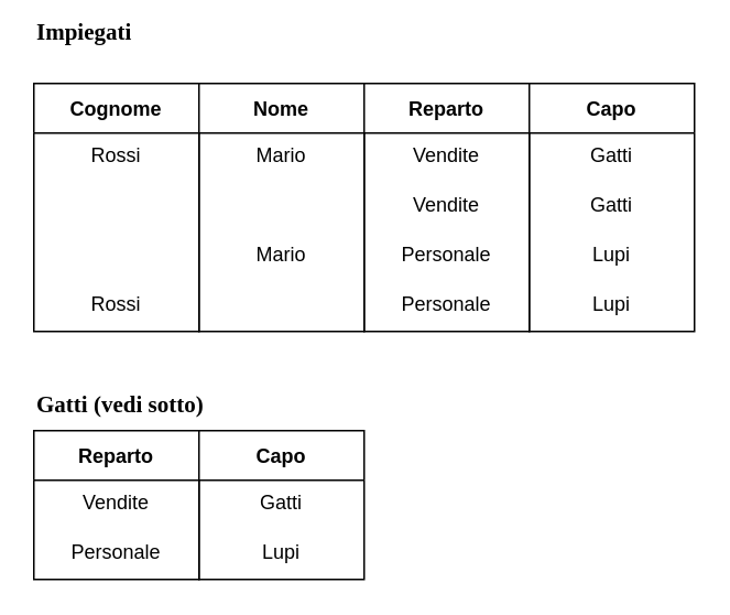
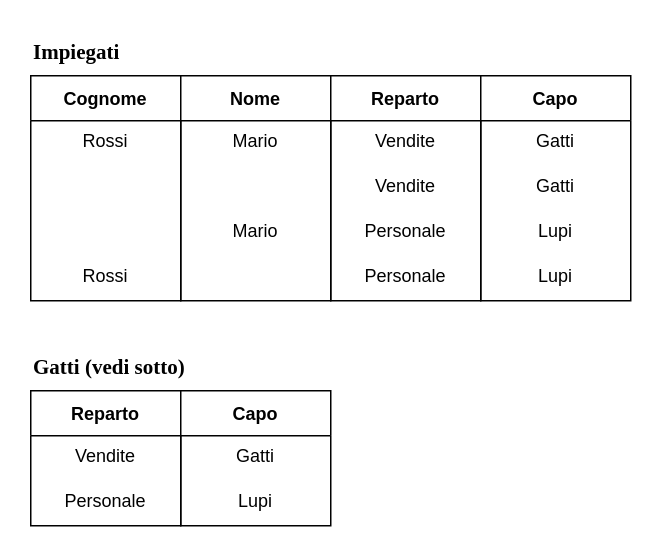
- <mxCell id="12" value="Impiegati" style="text;html=1;align=left;verticalAlign=middle;resizable=0;points=[];autosize=1;strokeColor=none;fillColor=none;fontStyle=1;fontFamily=Times New Roman;fontSize=14;" parent="1" vertex="1"><mxGeometry x="20" y="5" width="80" height="30" as="geometry" /></mxCell>
+ <mxCell id="12" value="Impiegati" style="text;html=1;align=left;verticalAlign=middle;resizable=0;points=[];autosize=1;strokeColor=none;fillColor=none;fontStyle=1;fontFamily=Times New Roman;fontSize=14;" parent="1" vertex="1"><mxGeometry x="20" y="20" width="80" height="30" as="geometry" /></mxCell>
